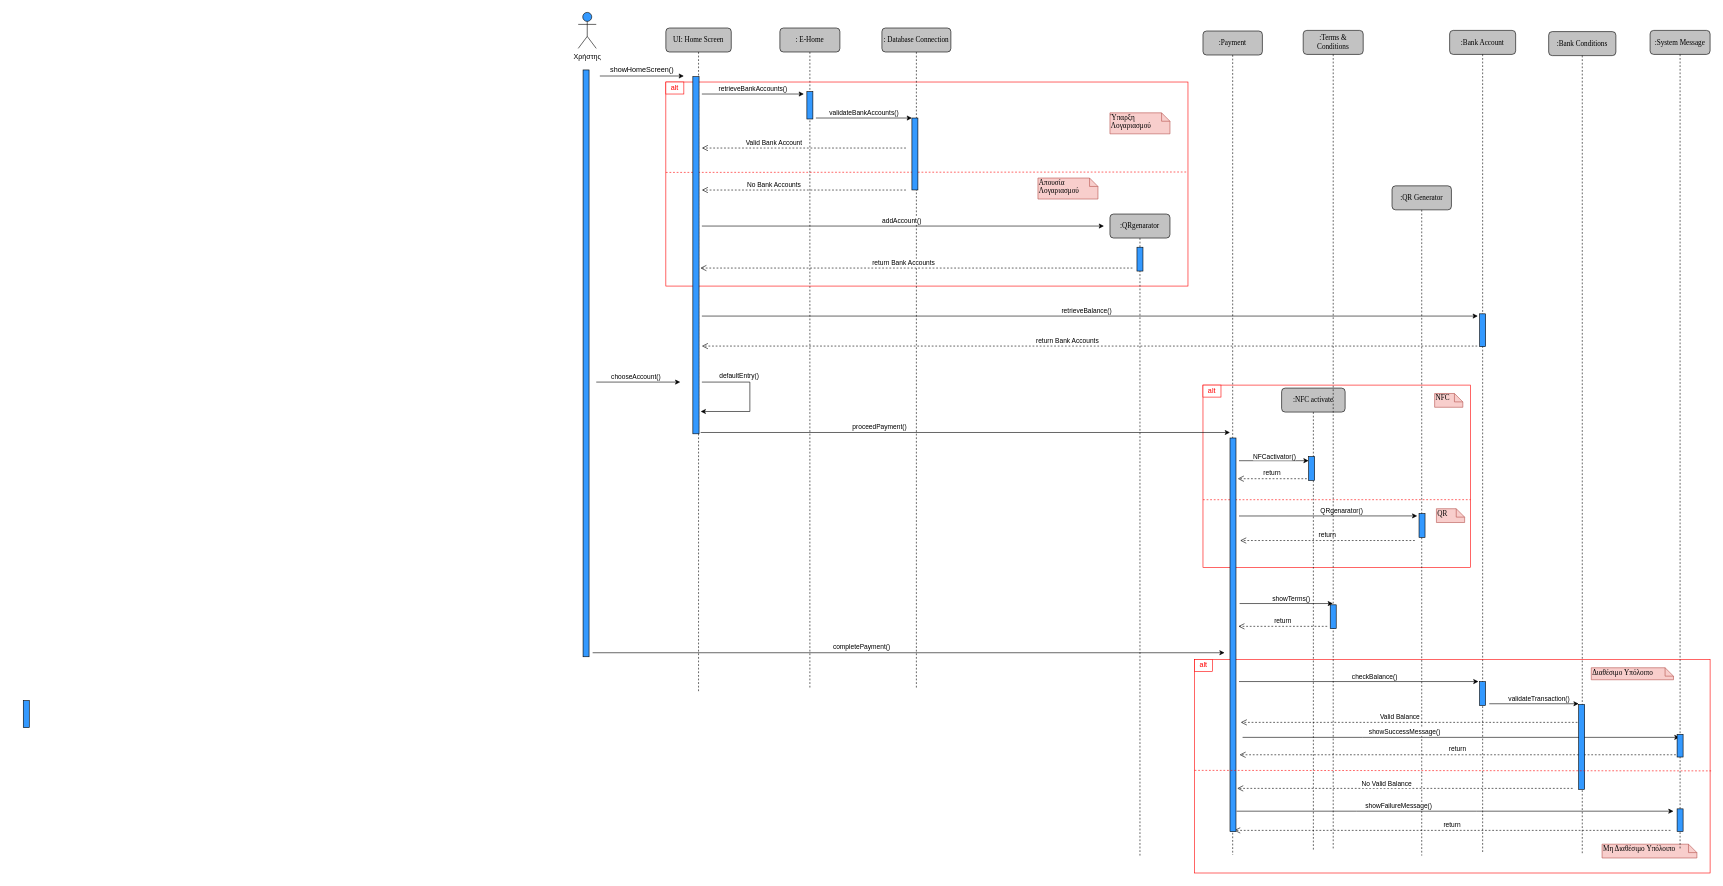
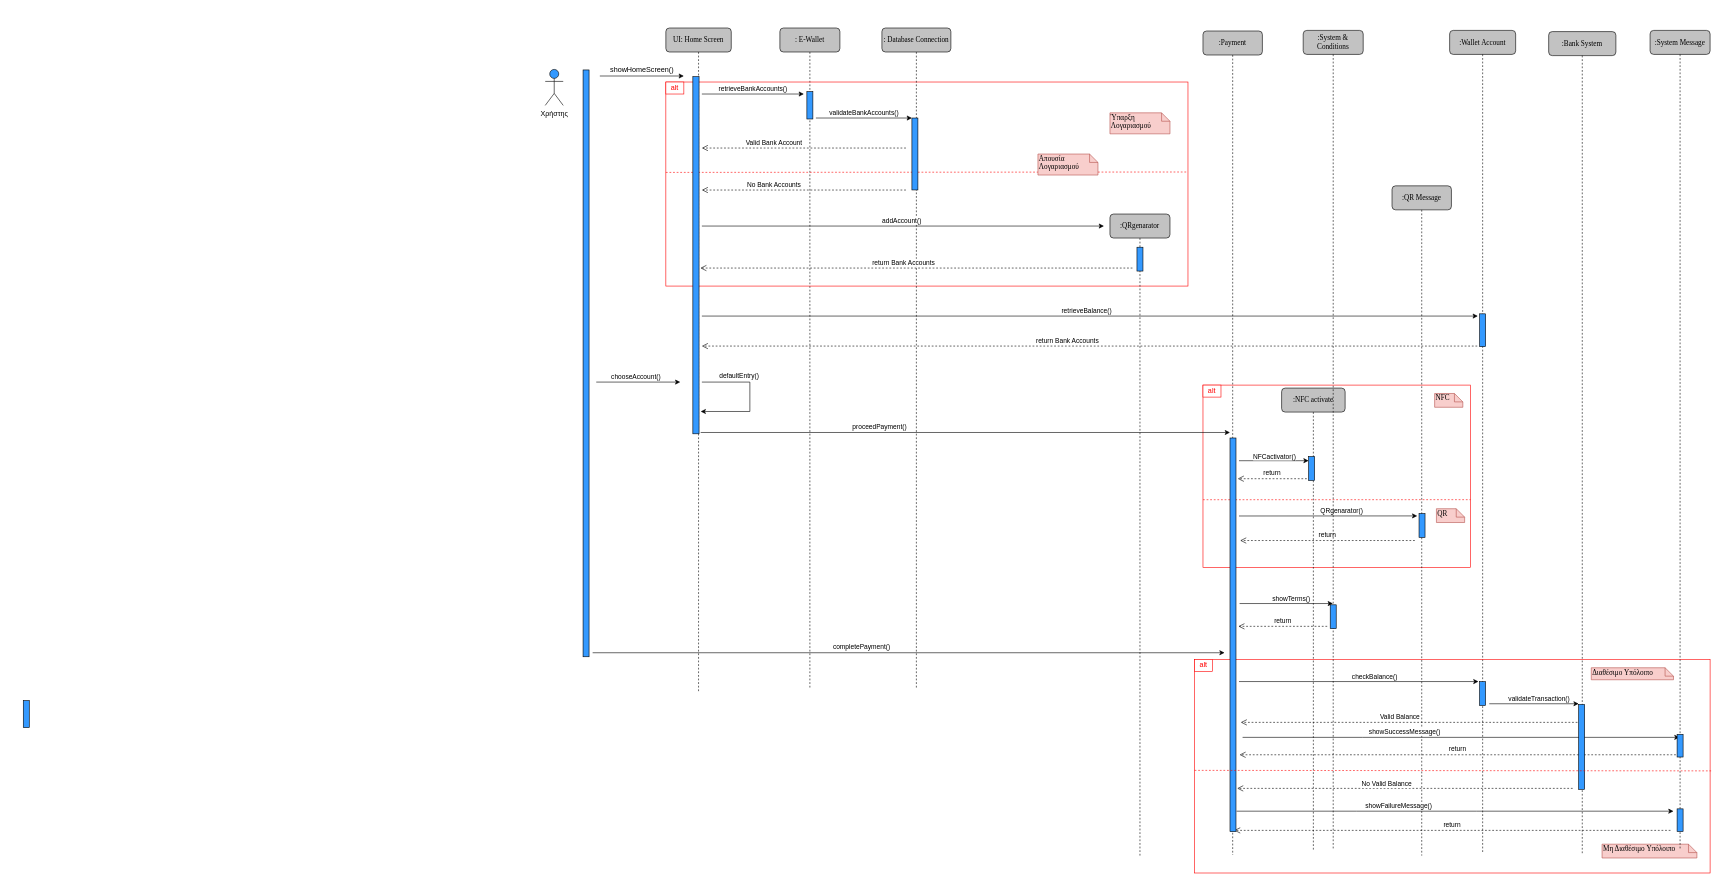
- <mxCell id="7" value="Χρήστης" style="shape=umlActor;verticalLabelPosition=bottom;verticalAlign=top;html=1;outlineConnect=0;fillColor=#3399FF;" parent="1" vertex="1"><mxGeometry x="963" y="20" width="30" height="60" as="geometry" /></mxCell>
+ <mxCell id="7" value="Χρήστης" style="shape=umlActor;verticalLabelPosition=bottom;verticalAlign=top;html=1;outlineConnect=0;fillColor=#3399FF;" parent="1" vertex="1"><mxGeometry x="908" y="115" width="30" height="60" as="geometry" /></mxCell>
- <mxCell id="3" value=": E-Home&lt;br&gt;" style="shape=umlLifeline;perimeter=lifelinePerimeter;whiteSpace=wrap;html=1;container=1;collapsible=0;recursiveResize=0;outlineConnect=0;rounded=1;shadow=0;comic=0;labelBackgroundColor=none;strokeWidth=1;fontFamily=Verdana;fontSize=12;align=center;fillColor=#C2C2C2;" parent="1" vertex="1"><mxGeometry x="1299" y="46" width="100" height="1100" as="geometry" /></mxCell>
+ <mxCell id="3" value=": E-Wallet&lt;br&gt;" style="shape=umlLifeline;perimeter=lifelinePerimeter;whiteSpace=wrap;html=1;container=1;collapsible=0;recursiveResize=0;outlineConnect=0;rounded=1;shadow=0;comic=0;labelBackgroundColor=none;strokeWidth=1;fontFamily=Verdana;fontSize=12;align=center;fillColor=#C2C2C2;" parent="1" vertex="1"><mxGeometry x="1299" y="46" width="100" height="1100" as="geometry" /></mxCell>
- <mxCell id="84" value=":Terms &amp;amp; Conditions" style="shape=umlLifeline;perimeter=lifelinePerimeter;whiteSpace=wrap;html=1;container=1;collapsible=0;recursiveResize=0;outlineConnect=0;rounded=1;shadow=0;comic=0;labelBackgroundColor=none;strokeWidth=1;fontFamily=Verdana;fontSize=12;align=center;fillColor=#C2C2C2;" parent="1" vertex="1"><mxGeometry x="2171" y="50" width="100" height="1364" as="geometry" /></mxCell>
+ <mxCell id="84" value=":System &amp;amp; Conditions" style="shape=umlLifeline;perimeter=lifelinePerimeter;whiteSpace=wrap;html=1;container=1;collapsible=0;recursiveResize=0;outlineConnect=0;rounded=1;shadow=0;comic=0;labelBackgroundColor=none;strokeWidth=1;fontFamily=Verdana;fontSize=12;align=center;fillColor=#C2C2C2;" parent="1" vertex="1"><mxGeometry x="2171" y="50" width="100" height="1364" as="geometry" /></mxCell>
- <mxCell id="17" value=":Bank Account" style="shape=umlLifeline;perimeter=lifelinePerimeter;whiteSpace=wrap;html=1;container=1;collapsible=0;recursiveResize=0;outlineConnect=0;rounded=1;shadow=0;comic=0;labelBackgroundColor=none;strokeWidth=1;fontFamily=Verdana;fontSize=12;align=center;fillColor=#C2C2C2;" parent="1" vertex="1"><mxGeometry x="2415" y="50" width="110" height="1370" as="geometry" /></mxCell>
+ <mxCell id="17" value=":Wallet Account" style="shape=umlLifeline;perimeter=lifelinePerimeter;whiteSpace=wrap;html=1;container=1;collapsible=0;recursiveResize=0;outlineConnect=0;rounded=1;shadow=0;comic=0;labelBackgroundColor=none;strokeWidth=1;fontFamily=Verdana;fontSize=12;align=center;fillColor=#C2C2C2;" parent="1" vertex="1"><mxGeometry x="2415" y="50" width="110" height="1370" as="geometry" /></mxCell>
- <mxCell id="68" value=":Bank Conditions" style="shape=umlLifeline;perimeter=lifelinePerimeter;whiteSpace=wrap;html=1;container=1;collapsible=0;recursiveResize=0;outlineConnect=0;rounded=1;shadow=0;comic=0;labelBackgroundColor=none;strokeWidth=1;fontFamily=Verdana;fontSize=12;align=center;fillColor=#C2C2C2;" vertex="1" parent="1"><mxGeometry x="2580" y="52" width="112" height="1372" as="geometry" /></mxCell>
+ <mxCell id="68" value=":Bank System" style="shape=umlLifeline;perimeter=lifelinePerimeter;whiteSpace=wrap;html=1;container=1;collapsible=0;recursiveResize=0;outlineConnect=0;rounded=1;shadow=0;comic=0;labelBackgroundColor=none;strokeWidth=1;fontFamily=Verdana;fontSize=12;align=center;fillColor=#C2C2C2;" vertex="1" parent="1"><mxGeometry x="2580" y="52" width="112" height="1372" as="geometry" /></mxCell>
- <mxCell id="35" value="Απουσία&lt;br&gt;Λογαριασμού" style="shape=note;whiteSpace=wrap;html=1;size=14;verticalAlign=top;align=left;spacingTop=-6;rounded=0;shadow=0;comic=0;labelBackgroundColor=none;strokeWidth=1;fontFamily=Verdana;fontSize=12;fillColor=#f8cecc;strokeColor=#b85450;" vertex="1" parent="1"><mxGeometry x="1729" y="296" width="100" height="35" as="geometry" /></mxCell>
+ <mxCell id="35" value="Απουσία&lt;br&gt;Λογαριασμού" style="shape=note;whiteSpace=wrap;html=1;size=14;verticalAlign=top;align=left;spacingTop=-6;rounded=0;shadow=0;comic=0;labelBackgroundColor=none;strokeWidth=1;fontFamily=Verdana;fontSize=12;fillColor=#f8cecc;strokeColor=#b85450;" vertex="1" parent="1"><mxGeometry x="1729" y="256" width="100" height="35" as="geometry" /></mxCell>
- <mxCell id="51" value=":QR Generator" style="shape=umlLifeline;perimeter=lifelinePerimeter;whiteSpace=wrap;html=1;container=1;collapsible=0;recursiveResize=0;outlineConnect=0;rounded=1;shadow=0;comic=0;labelBackgroundColor=none;strokeWidth=1;fontFamily=Verdana;fontSize=12;align=center;fillColor=#C2C2C2;" vertex="1" parent="1"><mxGeometry x="2319" y="309" width="99" height="1116" as="geometry" /></mxCell>
+ <mxCell id="51" value=":QR Message" style="shape=umlLifeline;perimeter=lifelinePerimeter;whiteSpace=wrap;html=1;container=1;collapsible=0;recursiveResize=0;outlineConnect=0;rounded=1;shadow=0;comic=0;labelBackgroundColor=none;strokeWidth=1;fontFamily=Verdana;fontSize=12;align=center;fillColor=#C2C2C2;" vertex="1" parent="1"><mxGeometry x="2319" y="309" width="99" height="1116" as="geometry" /></mxCell>
